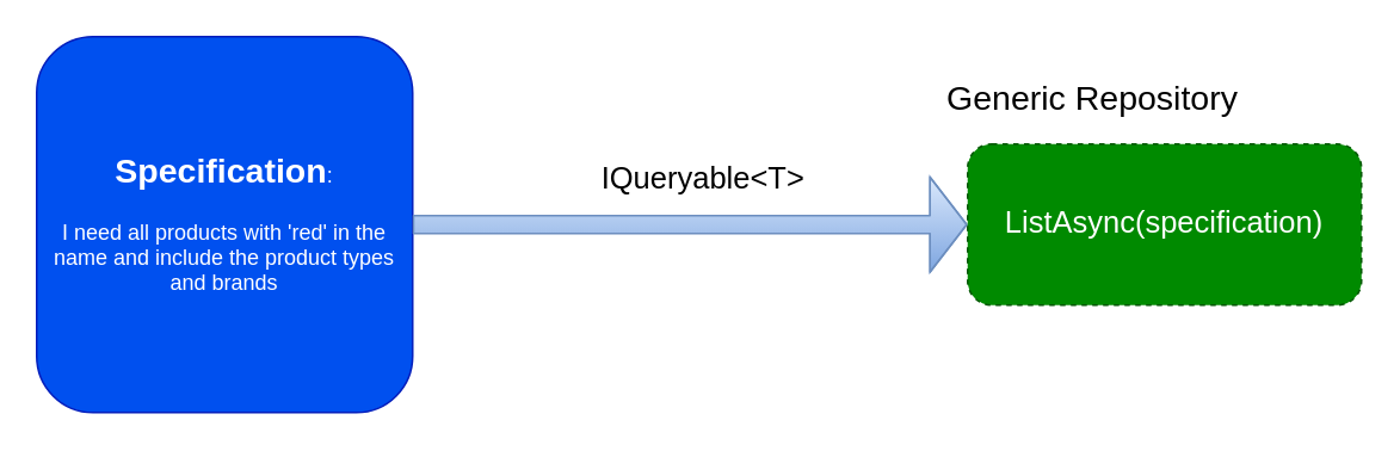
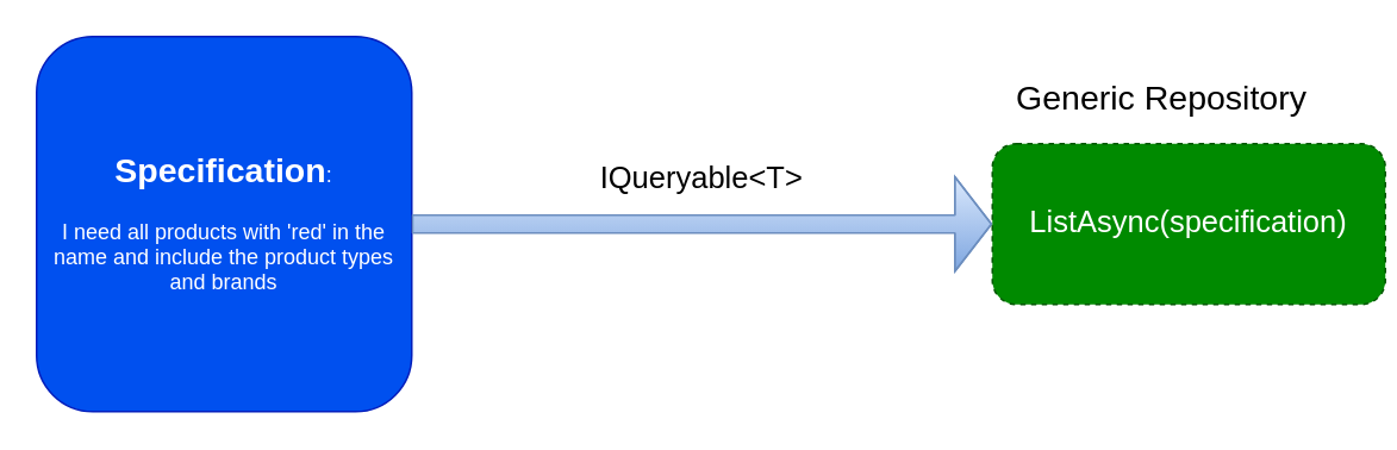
- <mxCell id="5" value="Generic Repository" style="text;html=1;strokeColor=none;fillColor=none;align=center;verticalAlign=middle;whiteSpace=wrap;rounded=0;dashed=1;fontSize=19;" vertex="1" parent="1"><mxGeometry x="515" y="40" width="190" height="30" as="geometry" /></mxCell>
+ <mxCell id="5" value="Generic Repository" style="text;html=1;strokeColor=none;fillColor=none;align=center;verticalAlign=middle;whiteSpace=wrap;rounded=0;dashed=1;fontSize=19;" vertex="1" parent="1"><mxGeometry x="555" y="40" width="190" height="30" as="geometry" /></mxCell>
- <mxCell id="4" value="&lt;font style=&quot;font-size: 17px&quot;&gt;ListAsync(specification)&lt;/font&gt;" style="rounded=1;whiteSpace=wrap;html=1;dashed=1;fillColor=#008a00;strokeColor=#005700;fontColor=#ffffff;" vertex="1" parent="1"><mxGeometry x="540" y="80" width="220" height="90" as="geometry" /></mxCell>
+ <mxCell id="4" value="&lt;font style=&quot;font-size: 17px&quot;&gt;ListAsync(specification)&lt;/font&gt;" style="rounded=1;whiteSpace=wrap;html=1;dashed=1;fillColor=#008a00;strokeColor=#005700;fontColor=#ffffff;" vertex="1" parent="1"><mxGeometry x="555" y="80" width="220" height="90" as="geometry" /></mxCell>
